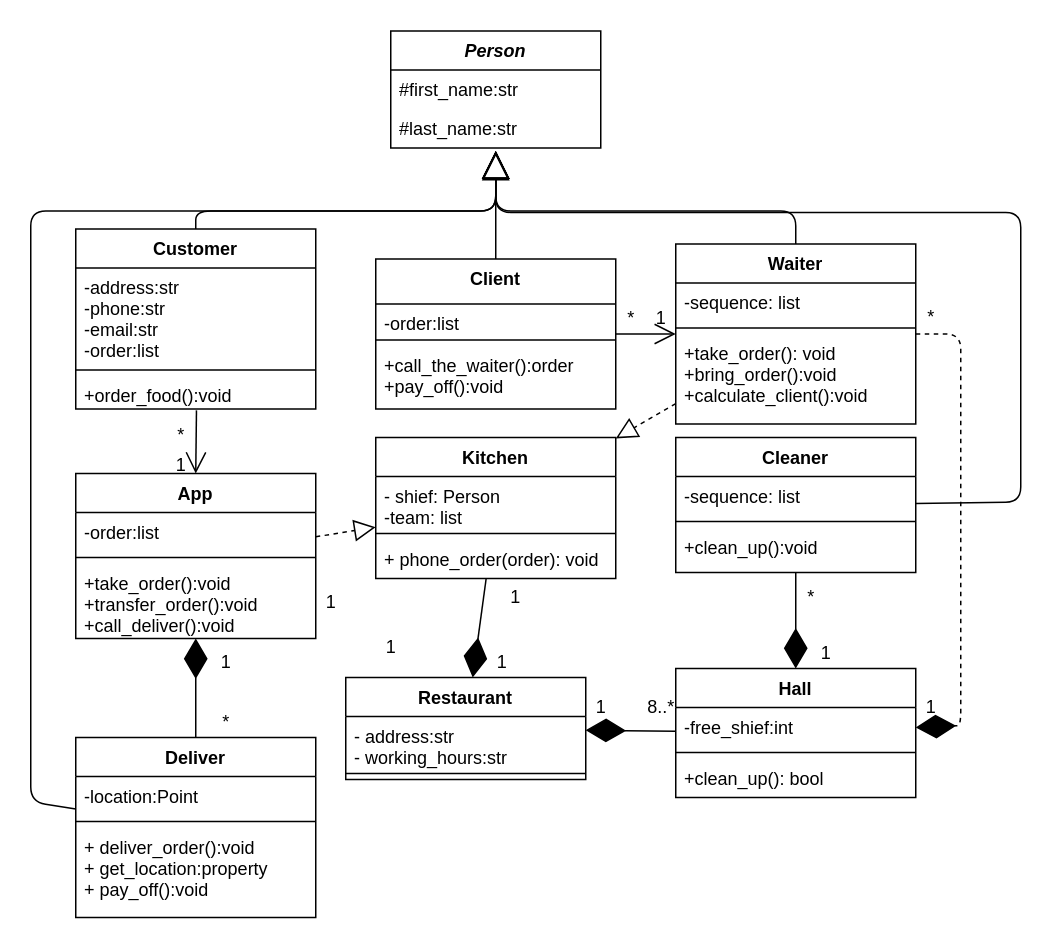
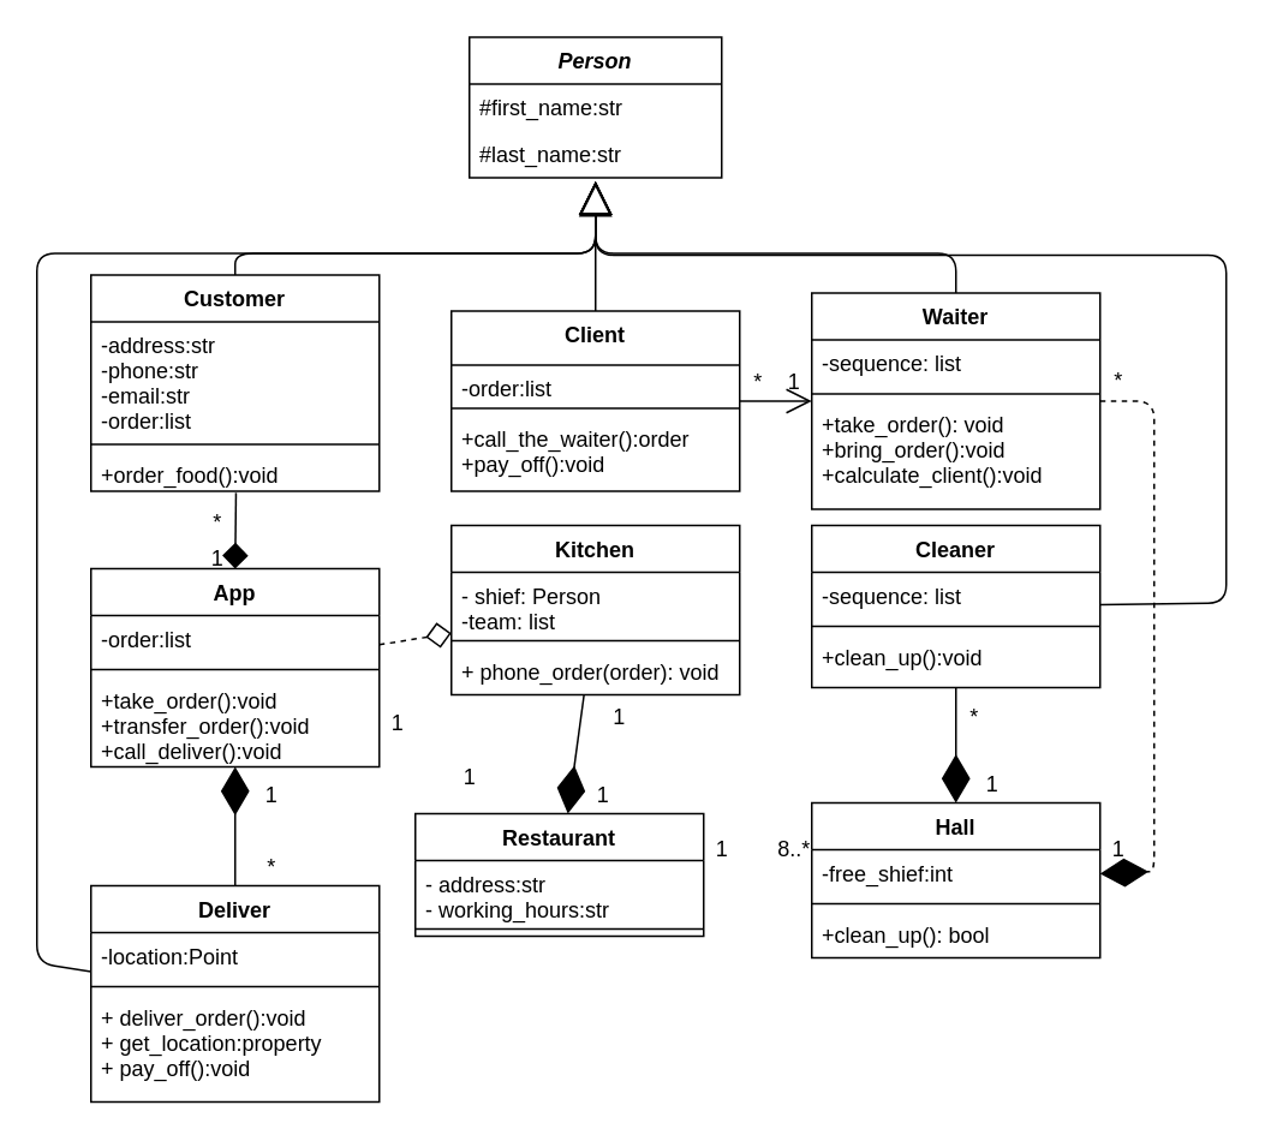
- <mxCell id="68" value="" style="endArrow=block;dashed=1;endFill=0;endSize=12;html=1;" parent="1" source="44" target="2" edge="1"><mxGeometry width="160" relative="1" as="geometry"><mxPoint x="280" y="301" as="sourcePoint" /><mxPoint x="440" y="301" as="targetPoint" /></mxGeometry></mxCell>
- <mxCell id="32" value="" style="endArrow=open;endFill=1;endSize=12;html=1;entryX=0.5;entryY=0;entryDx=0;entryDy=0;exitX=0.503;exitY=1.042;exitDx=0;exitDy=0;exitPerimeter=0;" parent="1" source="38" target="10" edge="1"><mxGeometry width="160" relative="1" as="geometry"><mxPoint x="160" y="290" as="sourcePoint" /><mxPoint x="370" y="260" as="targetPoint" /></mxGeometry></mxCell>
+ <mxCell id="32" value="" style="endArrow=diamond;endFill=1;endSize=12;html=1;entryX=0.5;entryY=0;entryDx=0;entryDy=0;exitX=0.503;exitY=1.042;exitDx=0;exitDy=0;exitPerimeter=0;" parent="1" source="38" target="10" edge="1"><mxGeometry width="160" relative="1" as="geometry"><mxPoint x="160" y="290" as="sourcePoint" /><mxPoint x="370" y="260" as="targetPoint" /></mxGeometry></mxCell>
- <mxCell id="69" value="" style="endArrow=block;dashed=1;endFill=0;endSize=12;html=1;" parent="1" source="10" target="2" edge="1"><mxGeometry width="160" relative="1" as="geometry"><mxPoint x="230" y="301" as="sourcePoint" /><mxPoint x="390" y="301" as="targetPoint" /></mxGeometry></mxCell>
+ <mxCell id="69" value="" style="endArrow=diamond;dashed=1;endFill=0;endSize=12;html=1;" parent="1" source="10" target="2" edge="1"><mxGeometry width="160" relative="1" as="geometry"><mxPoint x="230" y="301" as="sourcePoint" /><mxPoint x="390" y="301" as="targetPoint" /></mxGeometry></mxCell>
- <mxCell id="49" value="" style="endArrow=diamondThin;endFill=1;endSize=24;html=1;" parent="1" source="27" target="21" edge="1"><mxGeometry width="160" relative="1" as="geometry"><mxPoint x="250" y="330" as="sourcePoint" /><mxPoint x="410" y="330" as="targetPoint" /></mxGeometry></mxCell>
